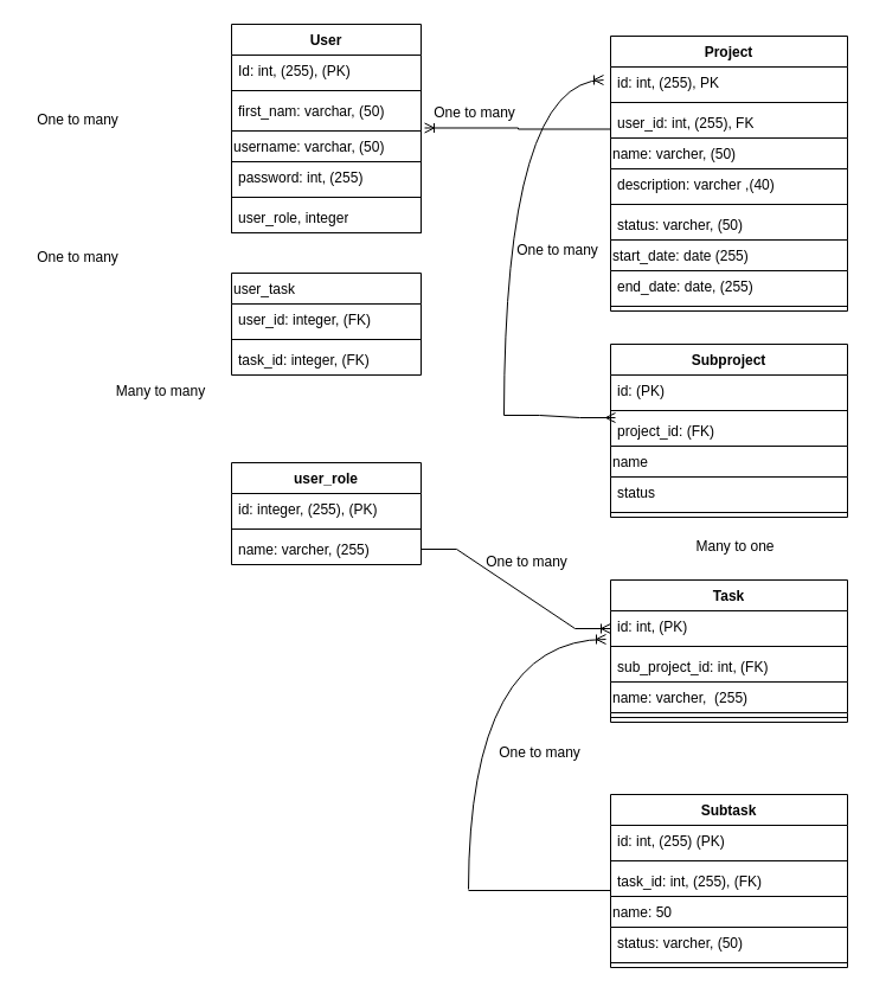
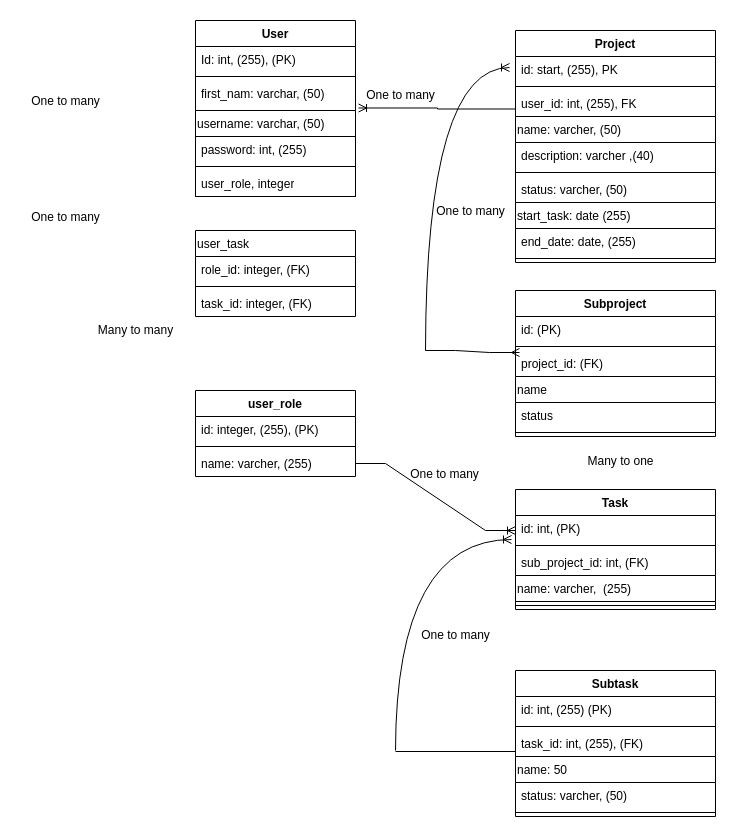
- <mxCell id="11" value="id: int, (255), PK" style="text;strokeColor=none;fillColor=none;align=left;verticalAlign=top;spacingLeft=4;spacingRight=4;overflow=hidden;rotatable=0;points=[[0,0.5],[1,0.5]];portConstraint=eastwest;whiteSpace=wrap;html=1;" vertex="1" parent="10"><mxGeometry y="26" width="200" height="26" as="geometry" /></mxCell>
+ <mxCell id="11" value="id: start, (255), PK" style="text;strokeColor=none;fillColor=none;align=left;verticalAlign=top;spacingLeft=4;spacingRight=4;overflow=hidden;rotatable=0;points=[[0,0.5],[1,0.5]];portConstraint=eastwest;whiteSpace=wrap;html=1;" vertex="1" parent="10"><mxGeometry y="26" width="200" height="26" as="geometry" /></mxCell>
- <mxCell id="18" value="&lt;span style=&quot;font-weight: 400;&quot;&gt;start_date: date (255)&lt;/span&gt;" style="swimlane;fontStyle=1;align=left;verticalAlign=top;childLayout=stackLayout;horizontal=1;startSize=26;horizontalStack=0;resizeParent=1;resizeParentMax=0;resizeLast=0;collapsible=1;marginBottom=0;whiteSpace=wrap;html=1;" vertex="1" parent="1"><mxGeometry x="515" y="202" width="200" height="60" as="geometry" /></mxCell>
+ <mxCell id="18" value="&lt;span style=&quot;font-weight: 400;&quot;&gt;start_task: date (255)&lt;/span&gt;" style="swimlane;fontStyle=1;align=left;verticalAlign=top;childLayout=stackLayout;horizontal=1;startSize=26;horizontalStack=0;resizeParent=1;resizeParentMax=0;resizeLast=0;collapsible=1;marginBottom=0;whiteSpace=wrap;html=1;" vertex="1" parent="1"><mxGeometry x="515" y="202" width="200" height="60" as="geometry" /></mxCell>
- <mxCell id="42" value="user_id: integer, (FK)" style="text;strokeColor=none;fillColor=none;align=left;verticalAlign=top;spacingLeft=4;spacingRight=4;overflow=hidden;rotatable=0;points=[[0,0.5],[1,0.5]];portConstraint=eastwest;whiteSpace=wrap;html=1;" vertex="1" parent="41"><mxGeometry y="26" width="160" height="26" as="geometry" /></mxCell>
+ <mxCell id="42" value="role_id: integer, (FK)" style="text;strokeColor=none;fillColor=none;align=left;verticalAlign=top;spacingLeft=4;spacingRight=4;overflow=hidden;rotatable=0;points=[[0,0.5],[1,0.5]];portConstraint=eastwest;whiteSpace=wrap;html=1;" vertex="1" parent="41"><mxGeometry y="26" width="160" height="26" as="geometry" /></mxCell>
